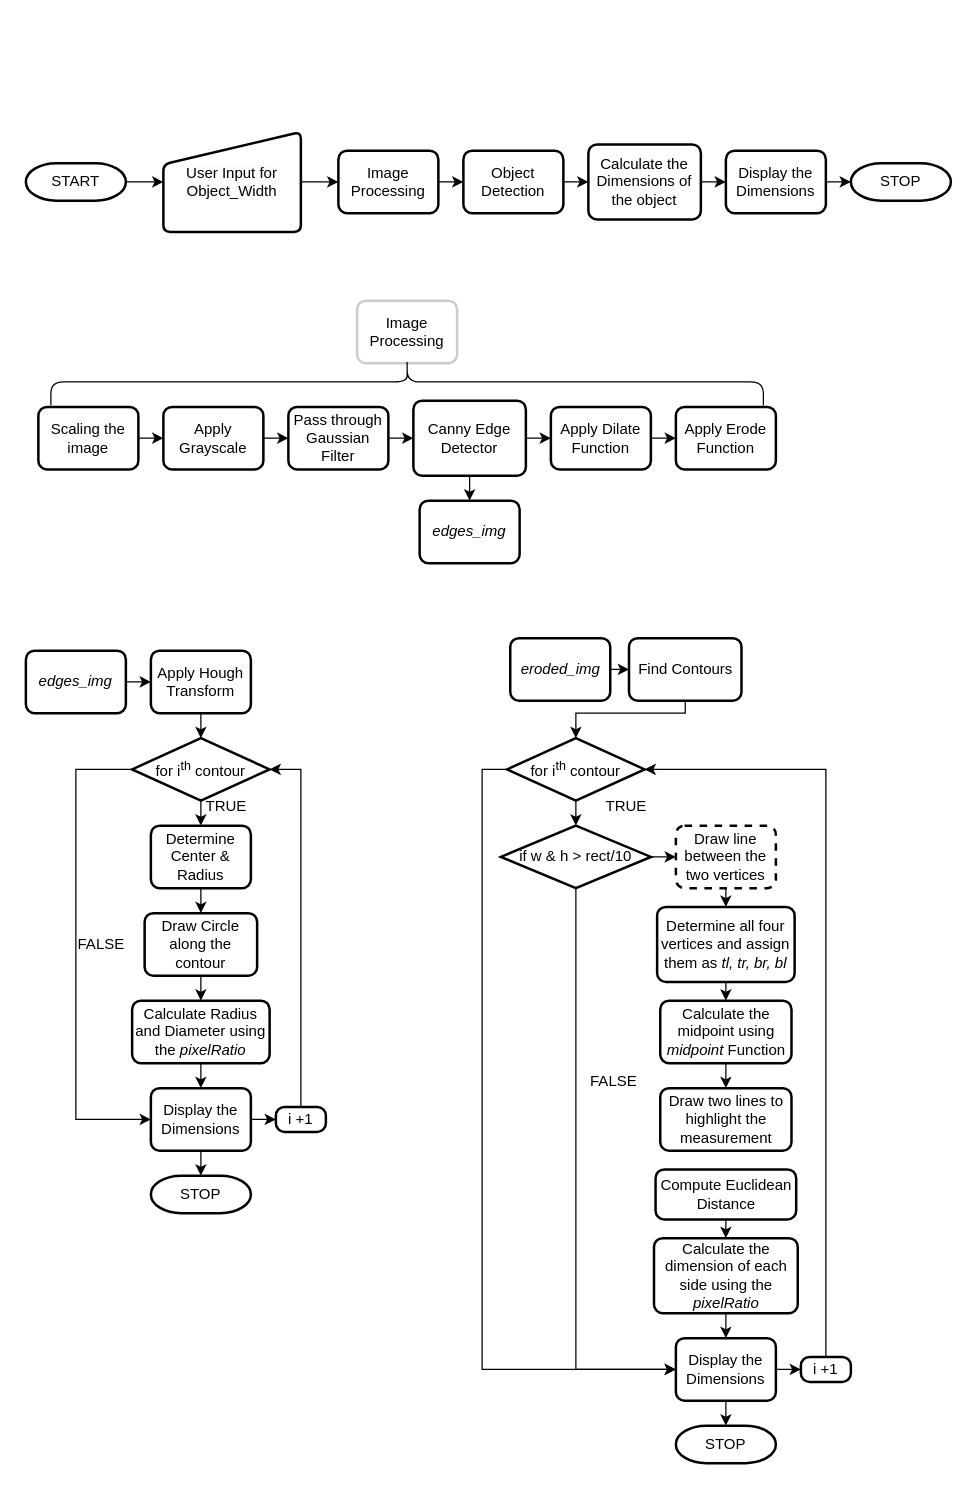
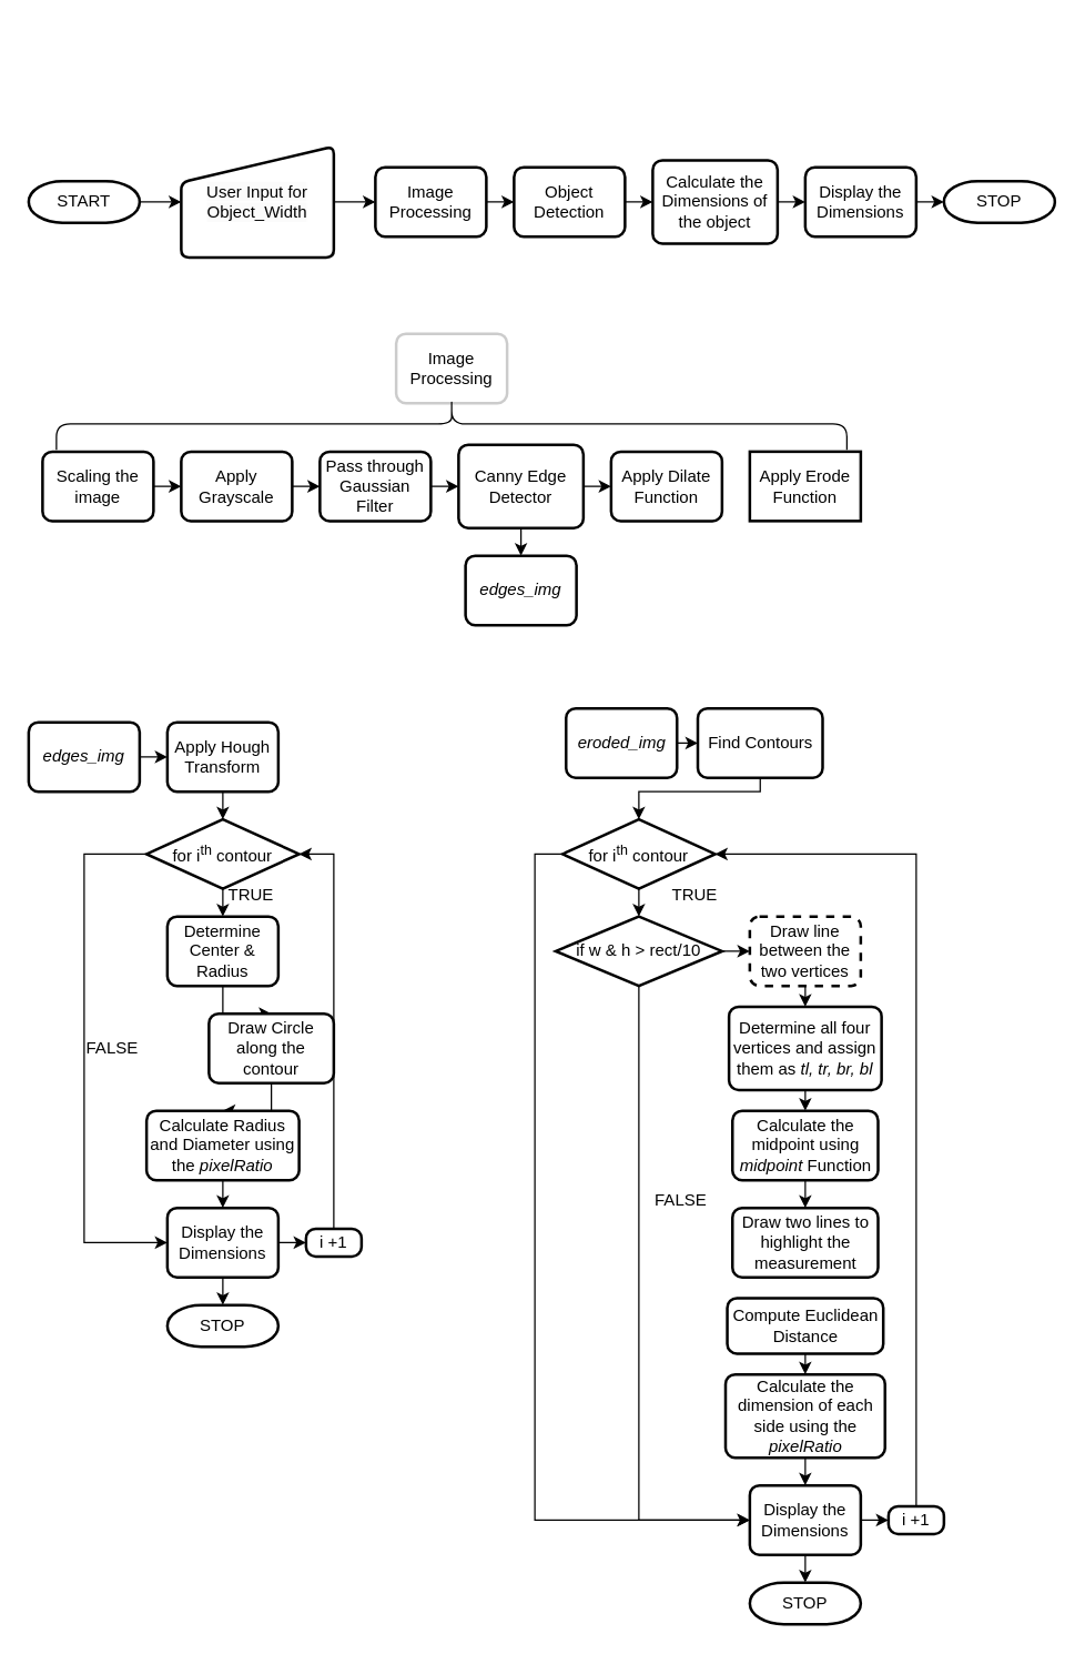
- <mxCell id="20" style="edgeStyle=orthogonalEdgeStyle;rounded=0;orthogonalLoop=1;jettySize=auto;html=1;exitX=1;exitY=0.5;exitDx=0;exitDy=0;entryX=0;entryY=0.5;entryDx=0;entryDy=0;" parent="1" source="21" target="24" edge="1"><mxGeometry relative="1" as="geometry" /></mxCell>
- <mxCell id="24" value="Apply Erode Function" style="rounded=1;whiteSpace=wrap;html=1;absoluteArcSize=1;arcSize=14;strokeWidth=2;" parent="1" vertex="1"><mxGeometry x="540" y="325" width="80" height="50" as="geometry" /></mxCell>
+ <mxCell id="24" value="Apply Erode Function" style="whiteSpace=wrap;html=1;absoluteArcSize=1;arcSize=14;strokeWidth=2;rounded=0;" parent="1" vertex="1"><mxGeometry x="540" y="325" width="80" height="50" as="geometry" /></mxCell>
- <mxCell id="38" value="Draw Circle along the contour" style="rounded=1;whiteSpace=wrap;html=1;absoluteArcSize=1;arcSize=14;strokeWidth=2;" parent="1" vertex="1"><mxGeometry x="115" y="730" width="90" height="50" as="geometry" /></mxCell>
+ <mxCell id="38" value="Draw Circle along the contour" style="rounded=1;whiteSpace=wrap;html=1;absoluteArcSize=1;arcSize=14;strokeWidth=2;" parent="1" vertex="1"><mxGeometry x="150" y="730" width="90" height="50" as="geometry" /></mxCell>
